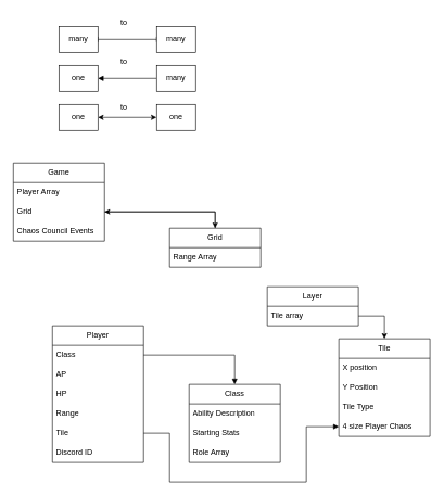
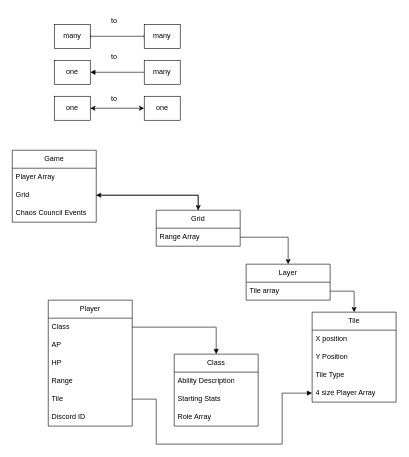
+ <mxCell id="19" style="edgeStyle=orthogonalEdgeStyle;rounded=0;orthogonalLoop=1;jettySize=auto;html=1;exitX=1;exitY=0.5;exitDx=0;exitDy=0;entryX=0.5;entryY=0;entryDx=0;entryDy=0;" edge="1" parent="1" source="8" target="9"><mxGeometry relative="1" as="geometry" /></mxCell>
- <mxCell id="15" value="4 size Player Chaos" style="text;strokeColor=none;fillColor=none;align=left;verticalAlign=middle;spacingLeft=4;spacingRight=4;overflow=hidden;points=[[0,0.5],[1,0.5]];portConstraint=eastwest;rotatable=0;whiteSpace=wrap;html=1;" vertex="1" parent="11"><mxGeometry y="120" width="140" height="30" as="geometry" /></mxCell>
+ <mxCell id="15" value="4 size Player Array" style="text;strokeColor=none;fillColor=none;align=left;verticalAlign=middle;spacingLeft=4;spacingRight=4;overflow=hidden;points=[[0,0.5],[1,0.5]];portConstraint=eastwest;rotatable=0;whiteSpace=wrap;html=1;" vertex="1" parent="11"><mxGeometry y="120" width="140" height="30" as="geometry" /></mxCell>
